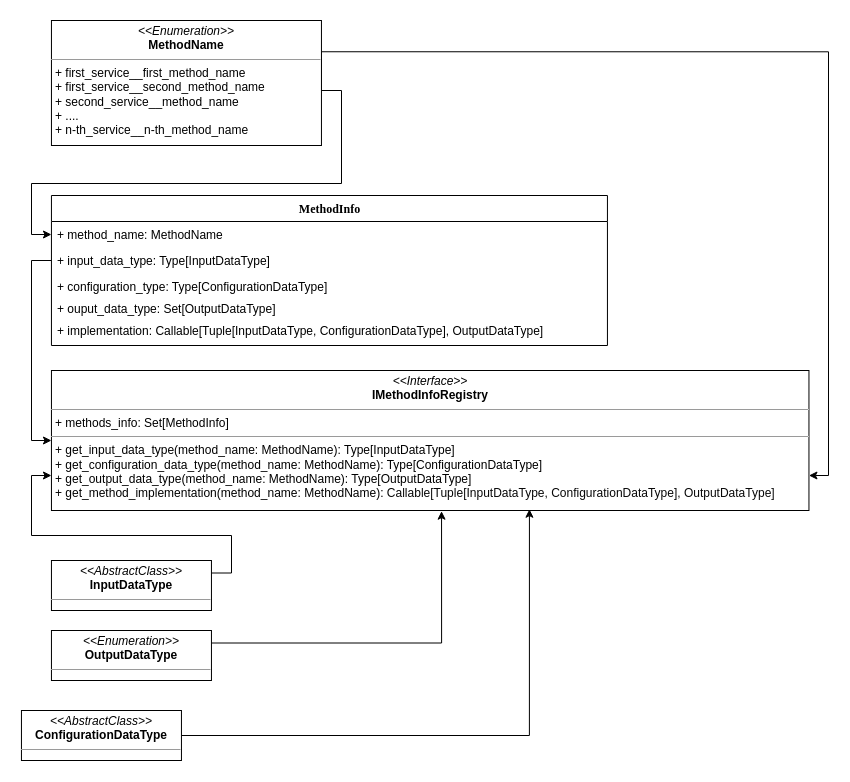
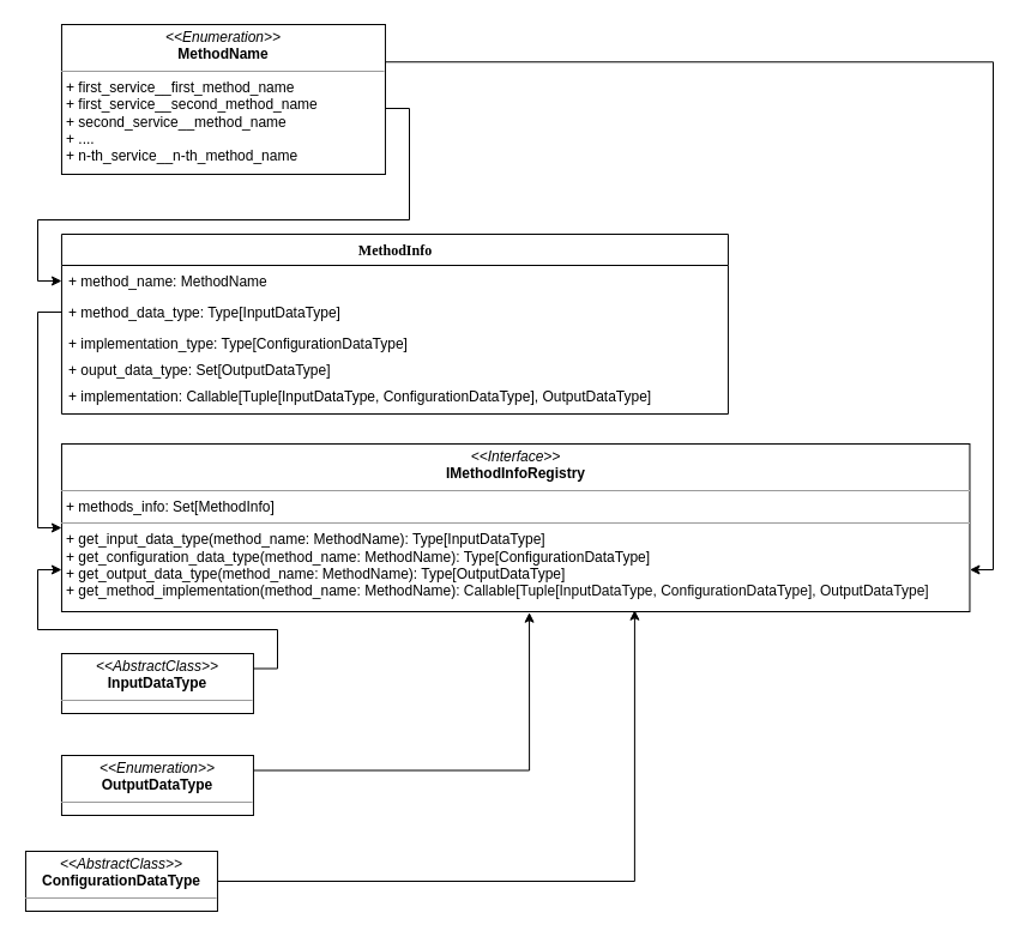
- <mxCell id="8" value="+ input_data_type: Type[InputDataType]" style="text;html=1;strokeColor=none;fillColor=none;align=left;verticalAlign=top;spacingLeft=4;spacingRight=4;whiteSpace=wrap;overflow=hidden;rotatable=0;points=[[0,0.5],[1,0.5]];portConstraint=eastwest;" parent="6" vertex="1"><mxGeometry y="52" width="556" height="26" as="geometry" /></mxCell>
+ <mxCell id="8" value="+ method_data_type: Type[InputDataType]" style="text;html=1;strokeColor=none;fillColor=none;align=left;verticalAlign=top;spacingLeft=4;spacingRight=4;whiteSpace=wrap;overflow=hidden;rotatable=0;points=[[0,0.5],[1,0.5]];portConstraint=eastwest;" parent="6" vertex="1"><mxGeometry y="52" width="556" height="26" as="geometry" /></mxCell>
- <mxCell id="9" value="+ configuration_type: Type[ConfigurationDataType]" style="text;html=1;strokeColor=none;fillColor=none;align=left;verticalAlign=top;spacingLeft=4;spacingRight=4;whiteSpace=wrap;overflow=hidden;rotatable=0;points=[[0,0.5],[1,0.5]];portConstraint=eastwest;" parent="6" vertex="1"><mxGeometry y="78" width="556" height="22" as="geometry" /></mxCell>
+ <mxCell id="9" value="+ implementation_type: Type[ConfigurationDataType]" style="text;html=1;strokeColor=none;fillColor=none;align=left;verticalAlign=top;spacingLeft=4;spacingRight=4;whiteSpace=wrap;overflow=hidden;rotatable=0;points=[[0,0.5],[1,0.5]];portConstraint=eastwest;" parent="6" vertex="1"><mxGeometry y="78" width="556" height="22" as="geometry" /></mxCell>
- <mxCell id="14" value="&lt;p style=&quot;margin: 0px ; margin-top: 4px ; text-align: center&quot;&gt;&lt;i&gt;&amp;lt;&amp;lt;AbstractClass&amp;gt;&amp;gt;&lt;/i&gt;&lt;br&gt;&lt;b&gt;InputDataType&lt;/b&gt;&lt;br&gt;&lt;/p&gt;&lt;hr size=&quot;1&quot;&gt;&lt;p style=&quot;margin: 0px ; margin-left: 4px&quot;&gt;&lt;br&gt;&lt;/p&gt;" style="verticalAlign=top;align=left;overflow=fill;fontSize=12;fontFamily=Helvetica;html=1;rounded=0;shadow=0;comic=0;labelBackgroundColor=none;strokeWidth=1" parent="1" vertex="1"><mxGeometry x="50.95" y="560" width="160" height="50" as="geometry" /></mxCell>
+ <mxCell id="14" value="&lt;p style=&quot;margin: 0px ; margin-top: 4px ; text-align: center&quot;&gt;&lt;i&gt;&amp;lt;&amp;lt;AbstractClass&amp;gt;&amp;gt;&lt;/i&gt;&lt;br&gt;&lt;b&gt;InputDataType&lt;/b&gt;&lt;br&gt;&lt;/p&gt;&lt;hr size=&quot;1&quot;&gt;&lt;p style=&quot;margin: 0px ; margin-left: 4px&quot;&gt;&lt;br&gt;&lt;/p&gt;" style="verticalAlign=top;align=left;overflow=fill;fontSize=12;fontFamily=Helvetica;html=1;rounded=0;shadow=0;comic=0;labelBackgroundColor=none;strokeWidth=1" parent="1" vertex="1"><mxGeometry x="50.95" y="545" width="160" height="50" as="geometry" /></mxCell>
